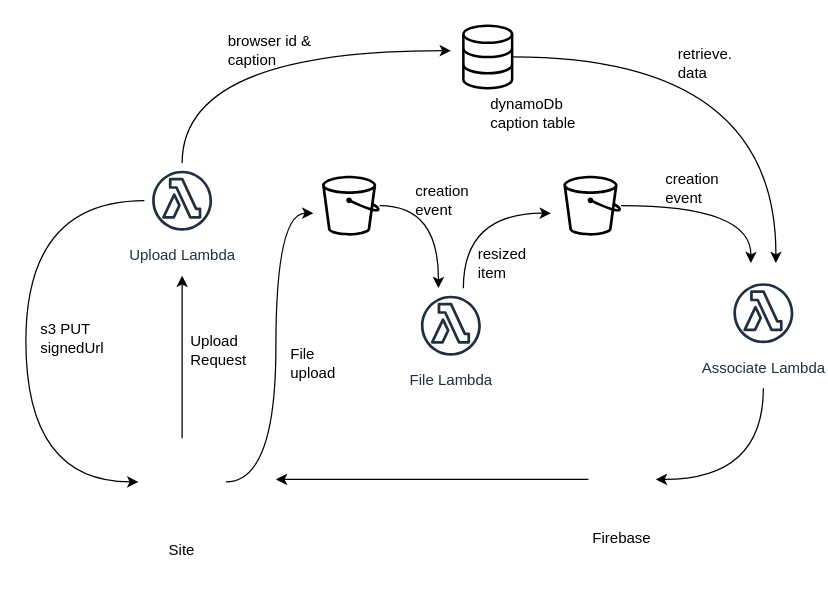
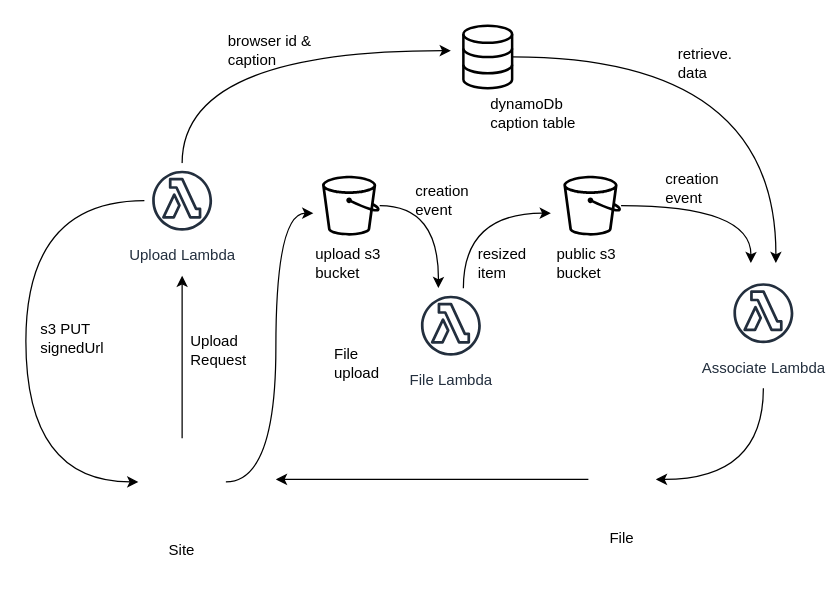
+ <mxCell id="14" value="upload s3 bucket" style="text;html=1;strokeColor=none;fillColor=none;align=left;verticalAlign=middle;whiteSpace=wrap;rounded=0;" vertex="1" parent="2"><mxGeometry x="230" y="180" width="60" height="20" as="geometry" /></mxCell>
+ <mxCell id="20" value="&lt;div&gt;public s3 bucket&lt;/div&gt;" style="text;html=1;strokeColor=none;fillColor=none;align=left;verticalAlign=middle;whiteSpace=wrap;rounded=0;" vertex="1" parent="2"><mxGeometry x="423.08" y="180" width="60" height="20" as="geometry" /></mxCell>
- <mxCell id="15" value="File upload" style="text;html=1;strokeColor=none;fillColor=none;align=left;verticalAlign=middle;whiteSpace=wrap;rounded=0;" vertex="1" parent="2"><mxGeometry x="210" y="260" width="40" height="20" as="geometry" /></mxCell>
+ <mxCell id="15" value="File upload" style="text;html=1;strokeColor=none;fillColor=none;align=left;verticalAlign=middle;whiteSpace=wrap;rounded=0;" vertex="1" parent="2"><mxGeometry x="245" y="260" width="40" height="20" as="geometry" /></mxCell>
- <mxCell id="33" value="Firebase" style="text;html=1;strokeColor=none;fillColor=none;align=center;verticalAlign=middle;whiteSpace=wrap;rounded=0;" vertex="1" parent="2"><mxGeometry x="457" y="400" width="40" height="20" as="geometry" /></mxCell>
+ <mxCell id="33" value="File" style="text;html=1;strokeColor=none;fillColor=none;align=center;verticalAlign=middle;whiteSpace=wrap;rounded=0;" vertex="1" parent="2"><mxGeometry x="457" y="400" width="40" height="20" as="geometry" /></mxCell>
